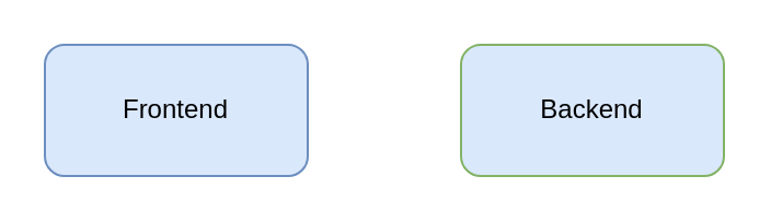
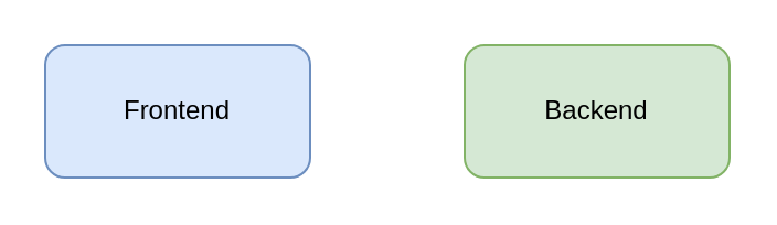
- <mxCell id="3" value="Backend" style="rounded=1;whiteSpace=wrap;html=1;fillColor=#dae8fc;strokeColor=#82b366;" vertex="1" parent="1"><mxGeometry x="210" y="20" width="120" height="60" as="geometry" /></mxCell>
+ <mxCell id="3" value="Backend" style="rounded=1;whiteSpace=wrap;html=1;fillColor=#d5e8d4;strokeColor=#82b366;" vertex="1" parent="1"><mxGeometry x="210" y="20" width="120" height="60" as="geometry" /></mxCell>
